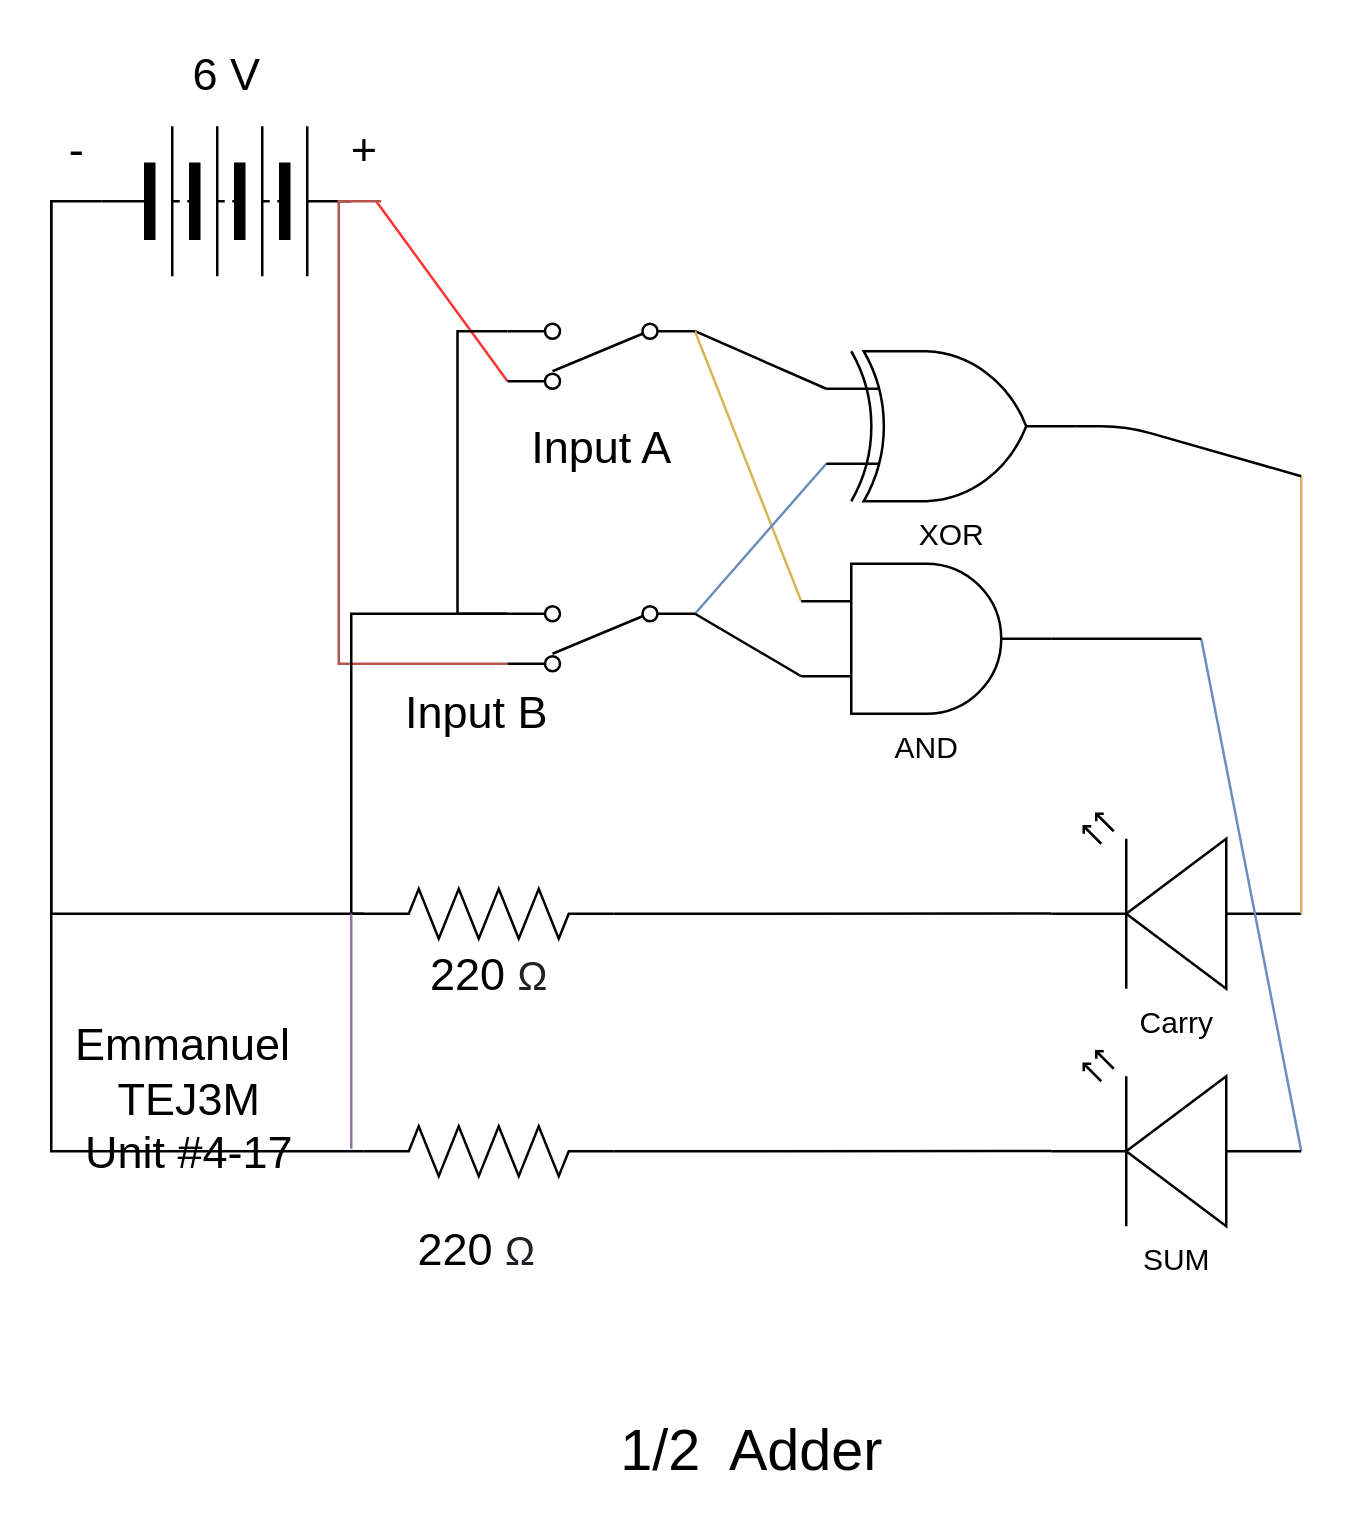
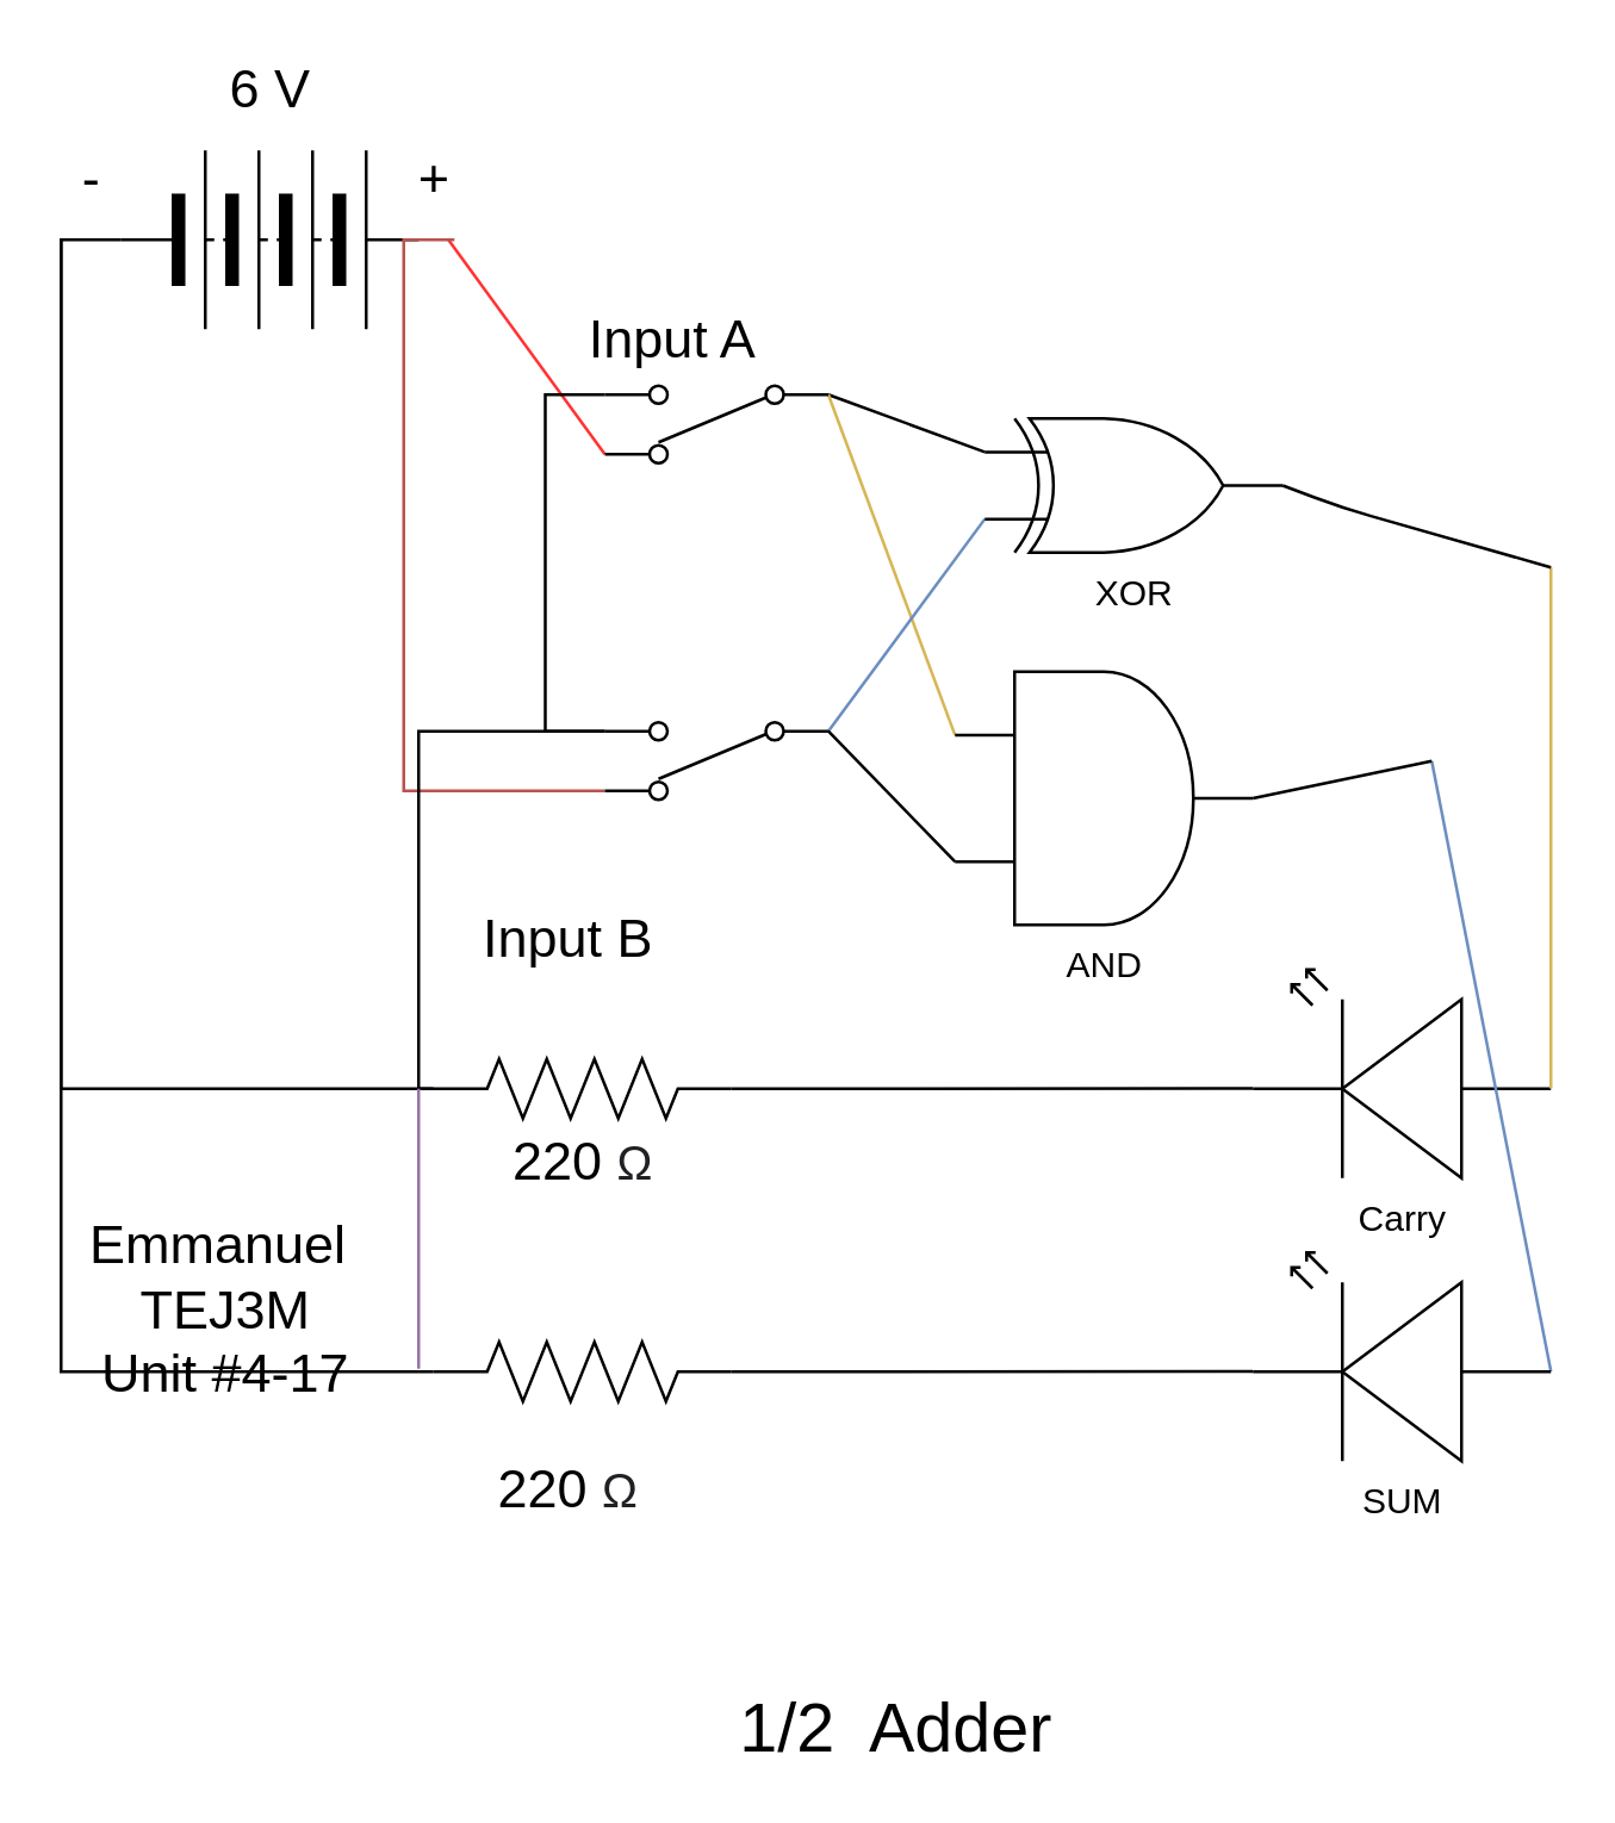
- <mxCell id="27" value="XOR" style="verticalLabelPosition=bottom;shadow=0;dashed=0;align=center;html=1;verticalAlign=top;shape=mxgraph.electrical.logic_gates.logic_gate;operation=xor;" parent="1" vertex="1"><mxGeometry x="330" y="140" width="100" height="60" as="geometry" /></mxCell>
+ <mxCell id="27" value="XOR" style="verticalLabelPosition=bottom;shadow=0;dashed=0;align=center;html=1;verticalAlign=top;shape=mxgraph.electrical.logic_gates.logic_gate;operation=xor;" parent="1" vertex="1"><mxGeometry x="330" y="140" width="100" height="45" as="geometry" /></mxCell>
- <mxCell id="12" value="Input A" style="text;html=1;resizable=0;autosize=1;align=center;verticalAlign=middle;points=[];fillColor=none;strokeColor=none;rounded=0;fontSize=18;" parent="1" vertex="1"><mxGeometry x="205" y="164" width="70" height="30" as="geometry" /></mxCell>
+ <mxCell id="12" value="Input A" style="text;html=1;resizable=0;autosize=1;align=center;verticalAlign=middle;points=[];fillColor=none;strokeColor=none;rounded=0;fontSize=18;" parent="1" vertex="1"><mxGeometry x="190" y="99" width="70" height="30" as="geometry" /></mxCell>
- <mxCell id="30" value="AND" style="verticalLabelPosition=bottom;shadow=0;dashed=0;align=center;html=1;verticalAlign=top;shape=mxgraph.electrical.logic_gates.logic_gate;operation=and;" vertex="1" parent="1"><mxGeometry x="320" y="225" width="100" height="60" as="geometry" /></mxCell>
+ <mxCell id="30" value="AND" style="verticalLabelPosition=bottom;shadow=0;dashed=0;align=center;html=1;verticalAlign=top;shape=mxgraph.electrical.logic_gates.logic_gate;operation=and;" vertex="1" parent="1"><mxGeometry x="320" y="225" width="100" height="85" as="geometry" /></mxCell>
- <mxCell id="23" value="Input B" style="text;html=1;resizable=0;autosize=1;align=center;verticalAlign=middle;points=[];fillColor=none;strokeColor=none;rounded=0;fontSize=18;" parent="1" vertex="1"><mxGeometry x="155" y="270" width="70" height="30" as="geometry" /></mxCell>
+ <mxCell id="23" value="Input B" style="text;html=1;resizable=0;autosize=1;align=center;verticalAlign=middle;points=[];fillColor=none;strokeColor=none;rounded=0;fontSize=18;" parent="1" vertex="1"><mxGeometry x="155" y="300" width="70" height="30" as="geometry" /></mxCell>
